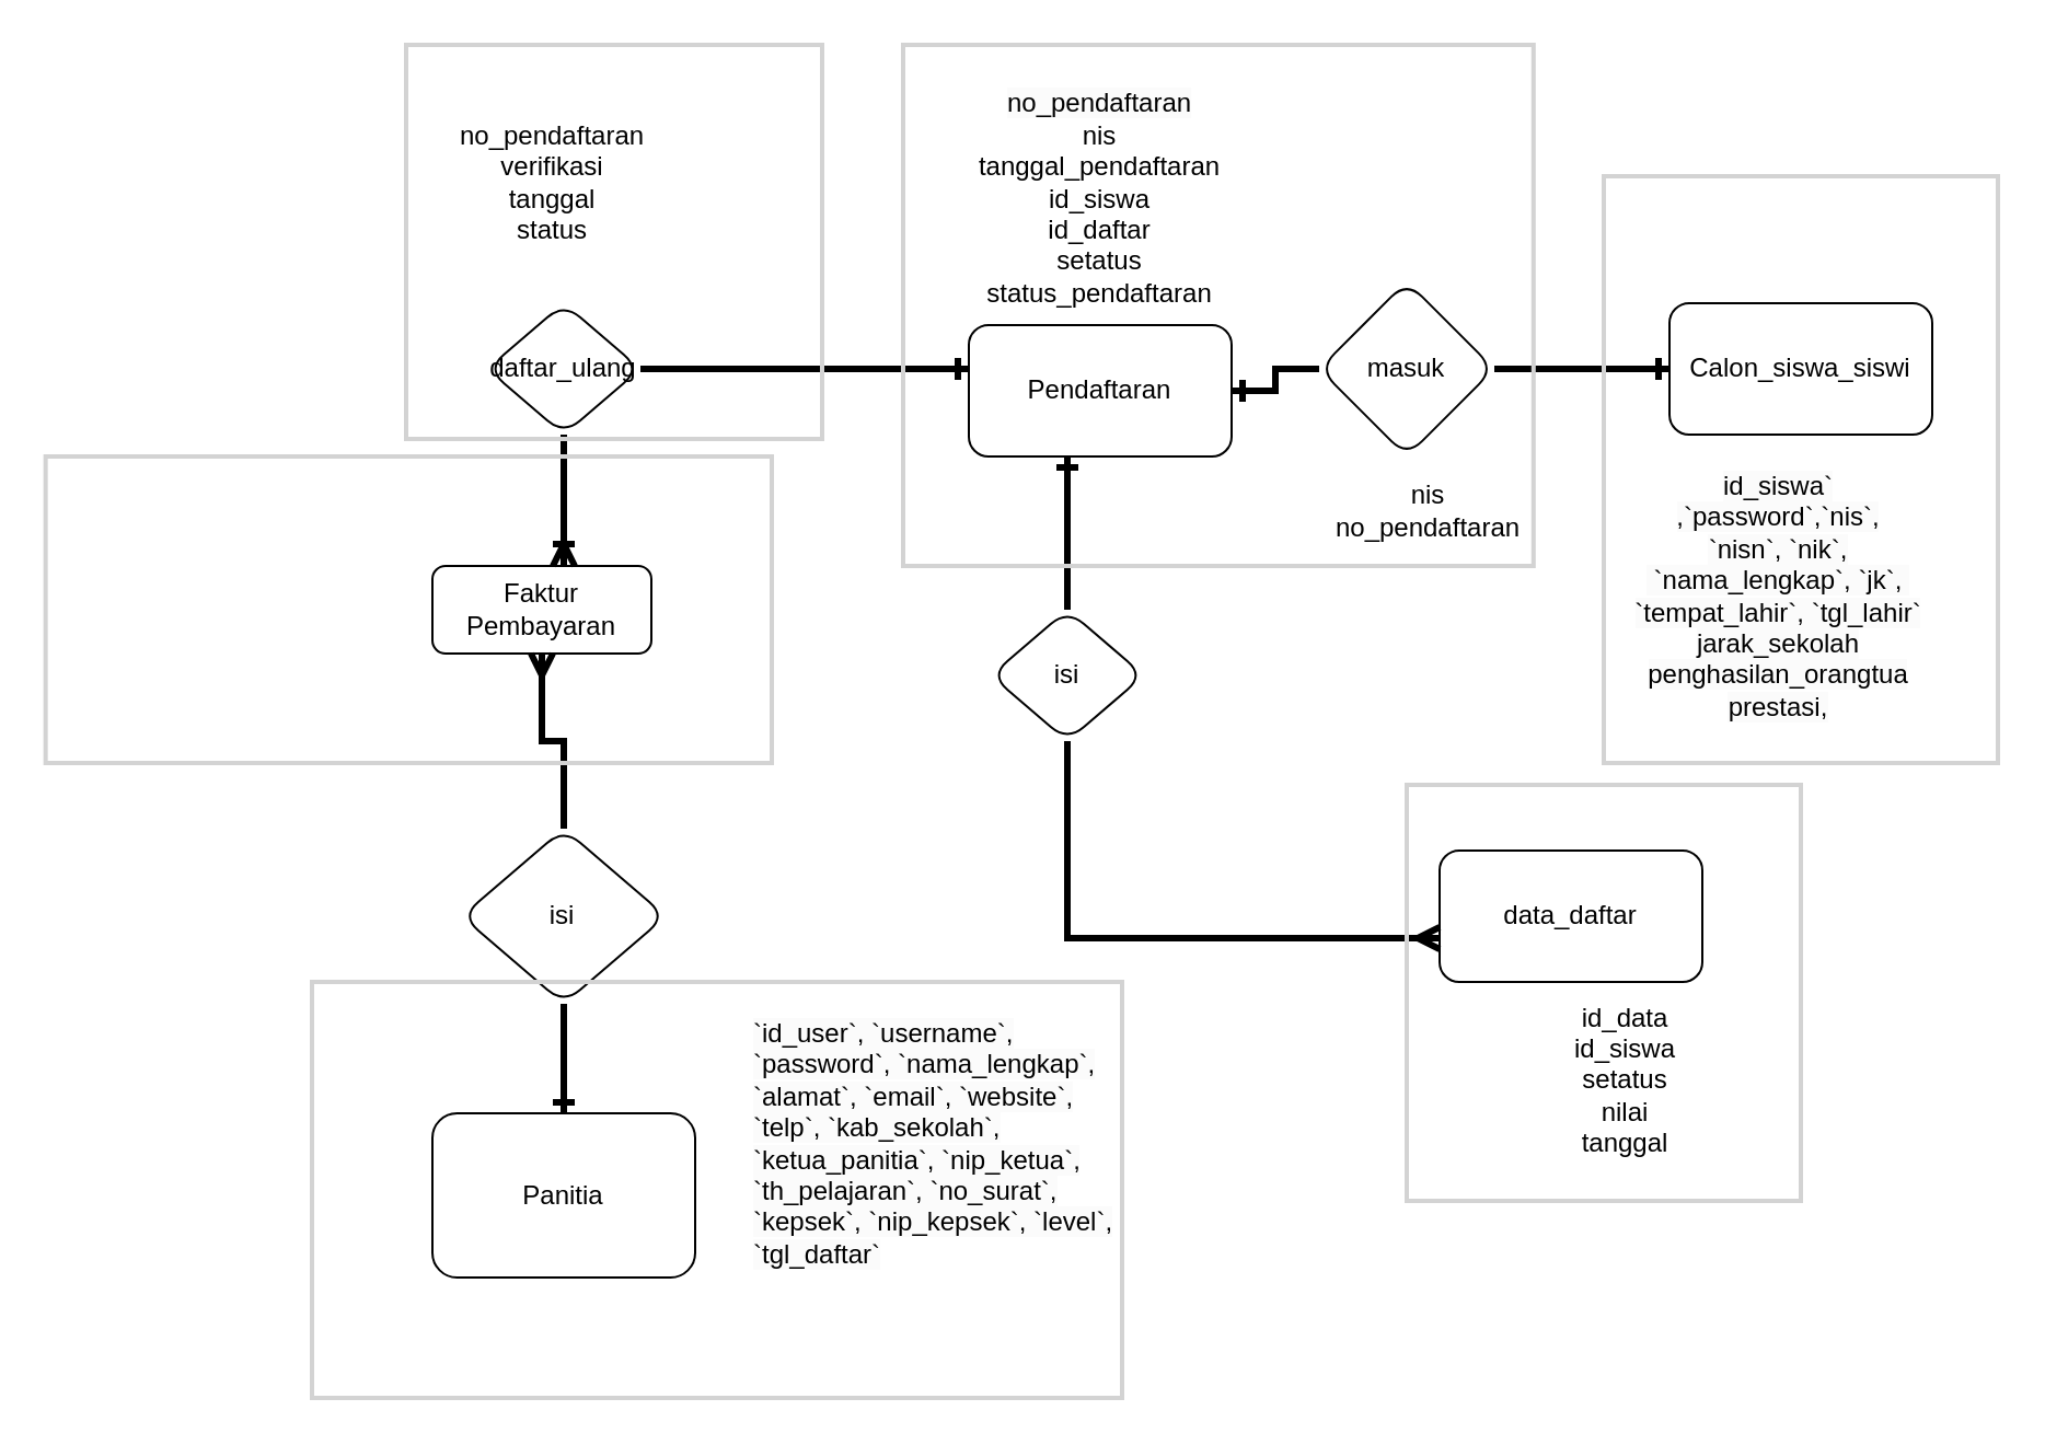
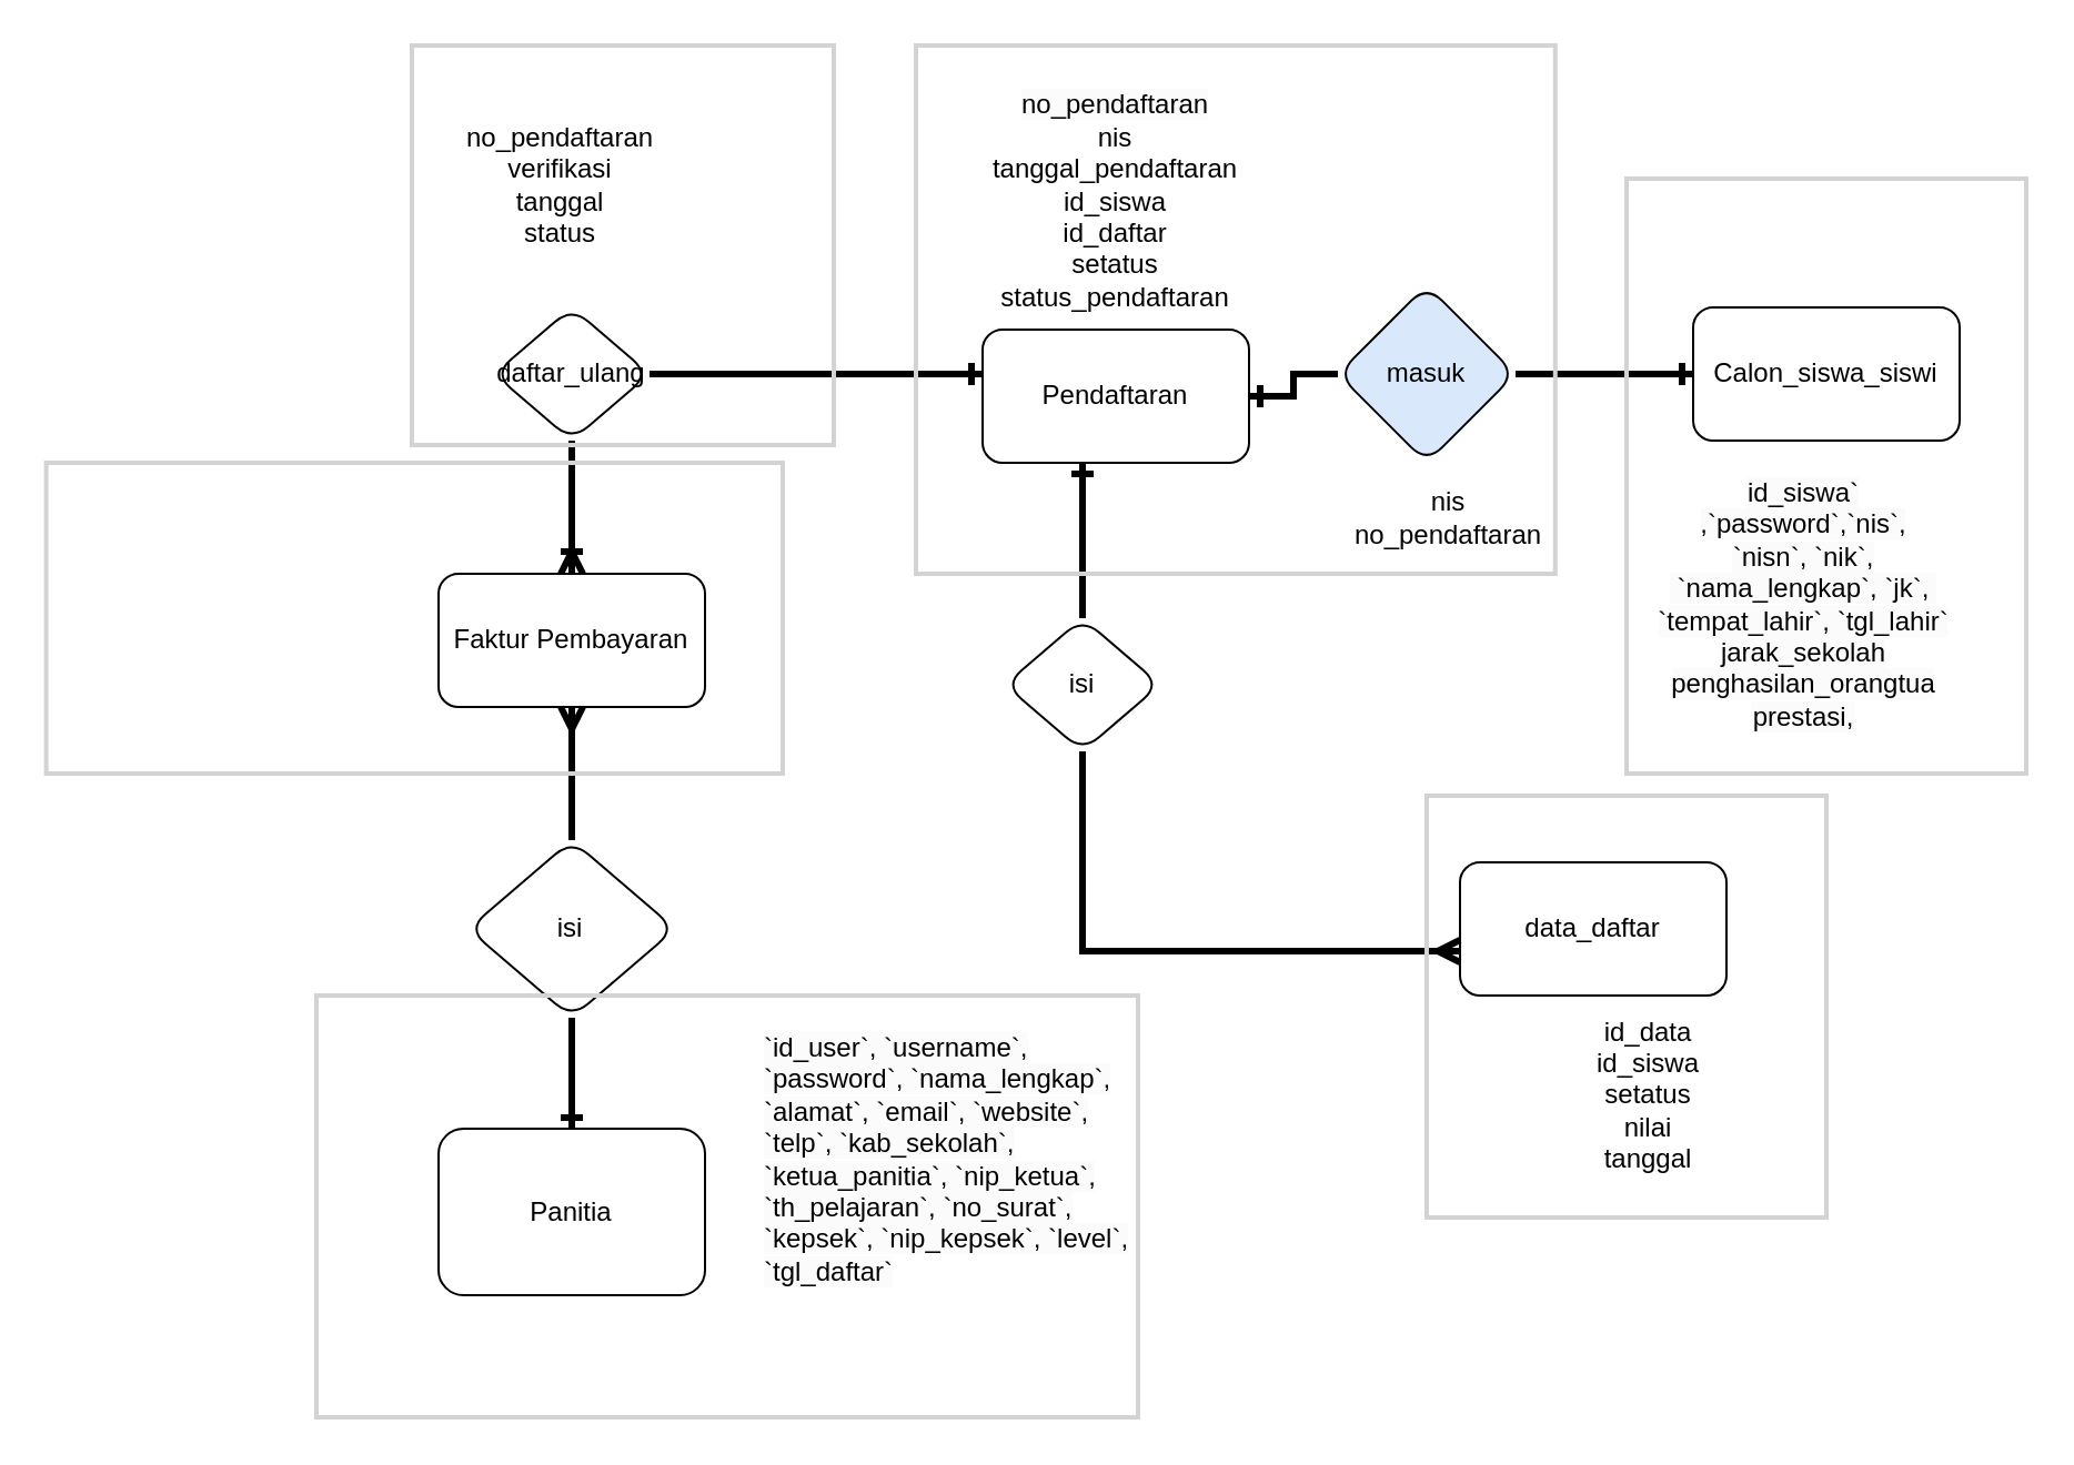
- <mxCell id="12" value="masuk" style="rhombus;whiteSpace=wrap;html=1;rounded=1;" parent="1" vertex="1"><mxGeometry x="602" y="128" width="80" height="80" as="geometry" /></mxCell>
+ <mxCell id="12" value="masuk" style="rhombus;whiteSpace=wrap;html=1;rounded=1;fillColor=#dae8fc;" parent="1" vertex="1"><mxGeometry x="602" y="128" width="80" height="80" as="geometry" /></mxCell>
- <mxCell id="3" value="Faktur Pembayaran" style="rounded=1;whiteSpace=wrap;html=1;" parent="1" vertex="1"><mxGeometry x="197" y="258" width="100" height="40" as="geometry" /></mxCell>
+ <mxCell id="3" value="Faktur Pembayaran" style="rounded=1;whiteSpace=wrap;html=1;" parent="1" vertex="1"><mxGeometry x="197" y="258" width="120" height="60" as="geometry" /></mxCell>
